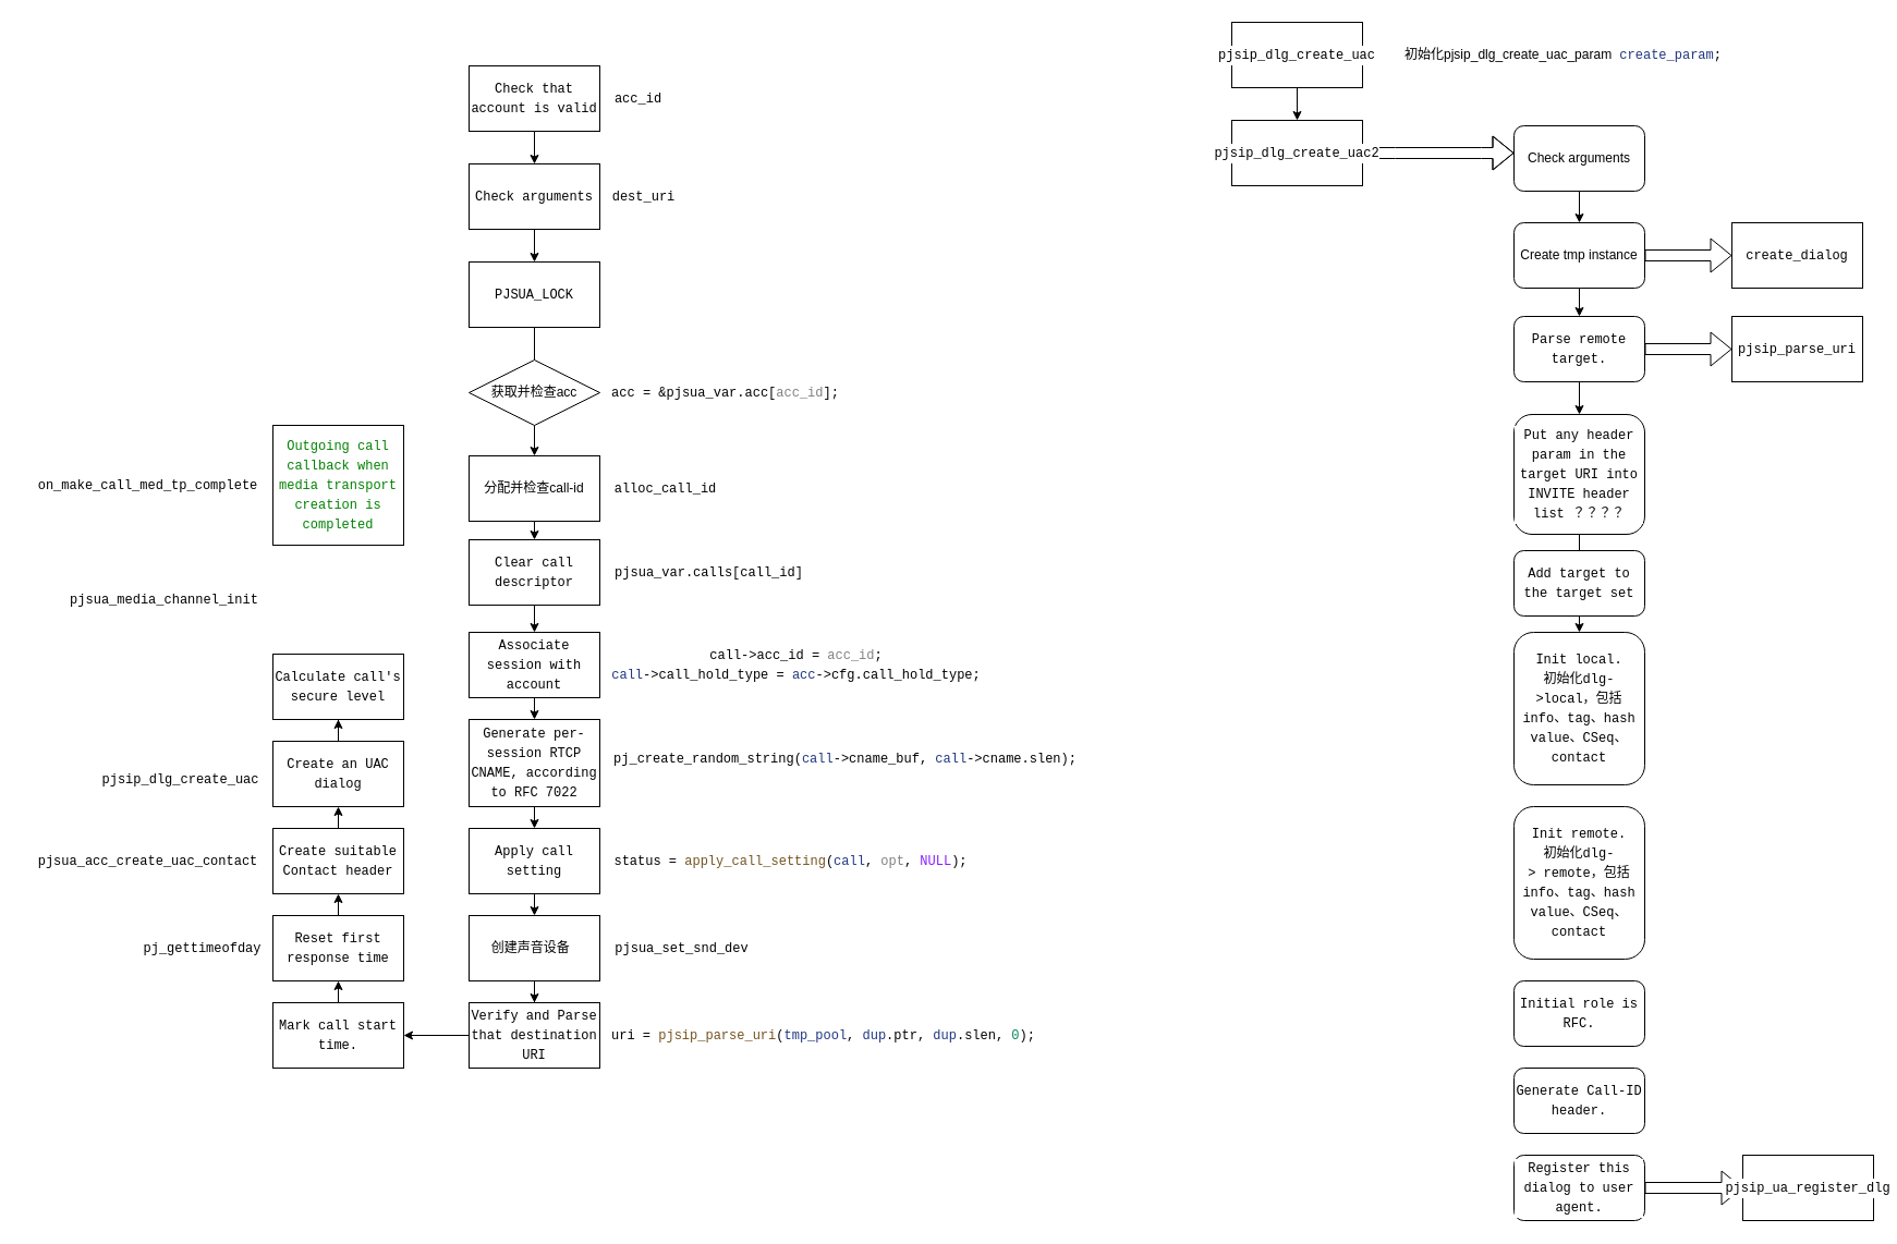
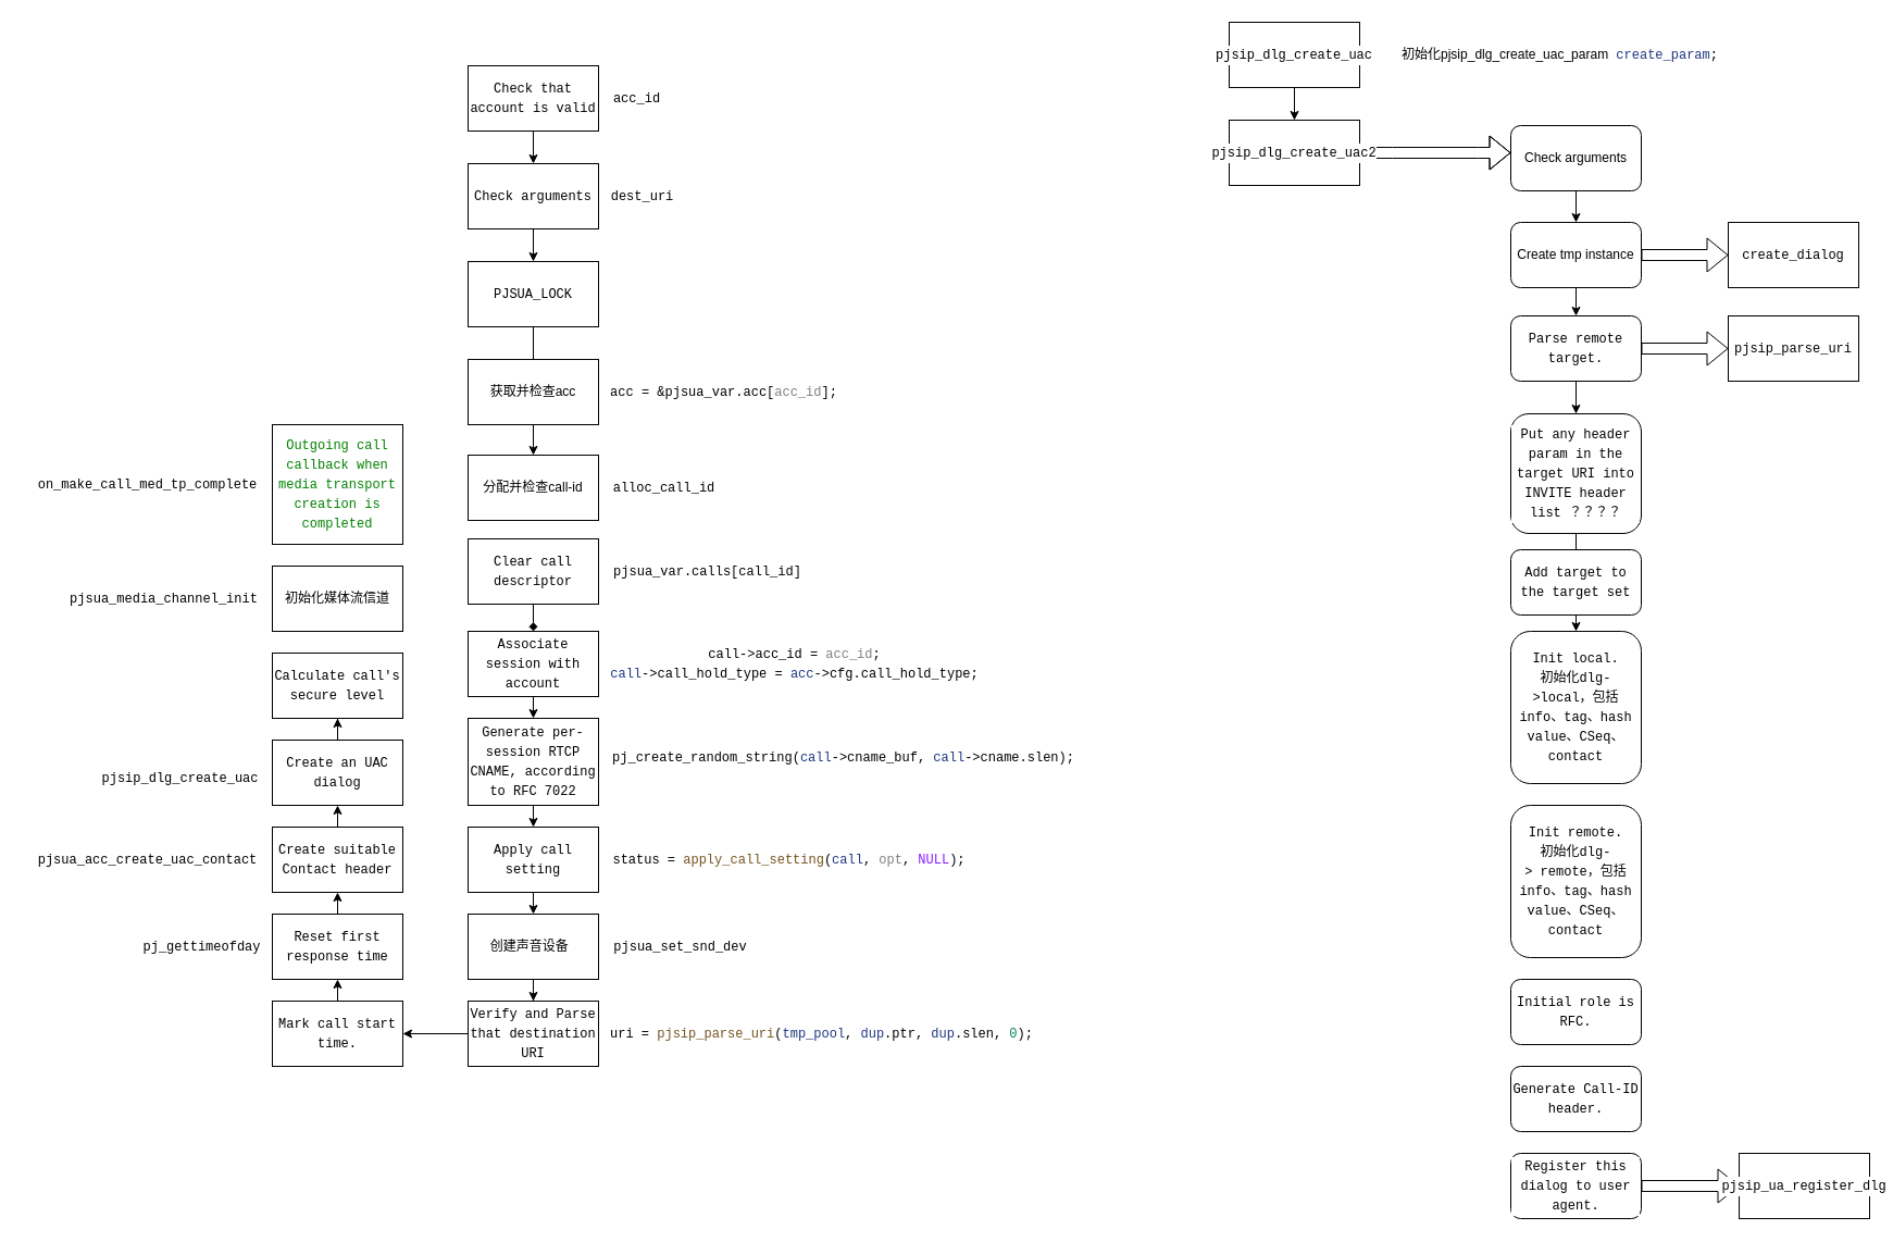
- <mxCell id="11" value="获取并检查acc" style="rhombus;whiteSpace=wrap;html=1;" parent="1" vertex="1"><mxGeometry x="430" y="330" width="120" height="60" as="geometry" /></mxCell>
+ <mxCell id="11" value="获取并检查acc" style="rounded=0;whiteSpace=wrap;html=1;" parent="1" vertex="1"><mxGeometry x="430" y="330" width="120" height="60" as="geometry" /></mxCell>
- <mxCell id="13" style="edgeStyle=orthogonalEdgeStyle;rounded=0;orthogonalLoop=1;jettySize=auto;html=1;exitX=0.5;exitY=1;exitDx=0;exitDy=0;entryX=0.5;entryY=0;entryDx=0;entryDy=0;" parent="1" source="14" target="17" edge="1"><mxGeometry relative="1" as="geometry" /></mxCell>
+ <mxCell id="71" value="初始化媒体流信道" style="whiteSpace=wrap;html=1;" parent="1" vertex="1"><mxGeometry x="250" y="520" width="120" height="60" as="geometry" /></mxCell>
- <mxCell id="16" style="edgeStyle=orthogonalEdgeStyle;rounded=0;orthogonalLoop=1;jettySize=auto;html=1;exitX=0.5;exitY=1;exitDx=0;exitDy=0;entryX=0.5;entryY=0;entryDx=0;entryDy=0;" parent="1" source="17" target="20" edge="1"><mxGeometry relative="1" as="geometry" /></mxCell>
+ <mxCell id="16" style="edgeStyle=orthogonalEdgeStyle;rounded=0;orthogonalLoop=1;jettySize=auto;html=1;exitX=0.5;exitY=1;exitDx=0;exitDy=0;entryX=0.5;entryY=0;entryDx=0;entryDy=0;endArrow=diamond;" parent="1" source="17" target="20" edge="1"><mxGeometry relative="1" as="geometry" /></mxCell>
